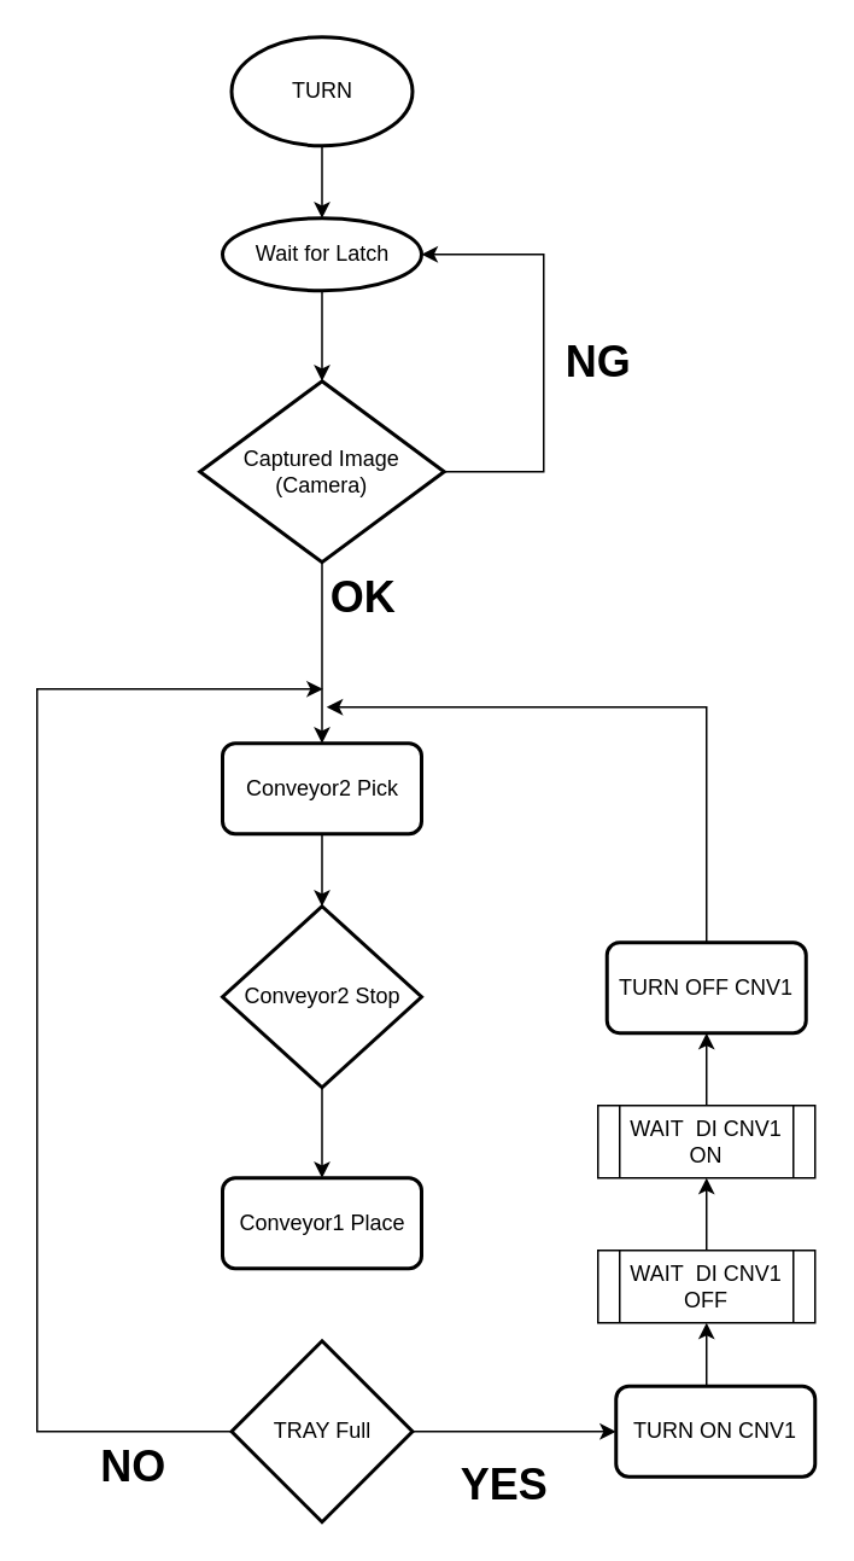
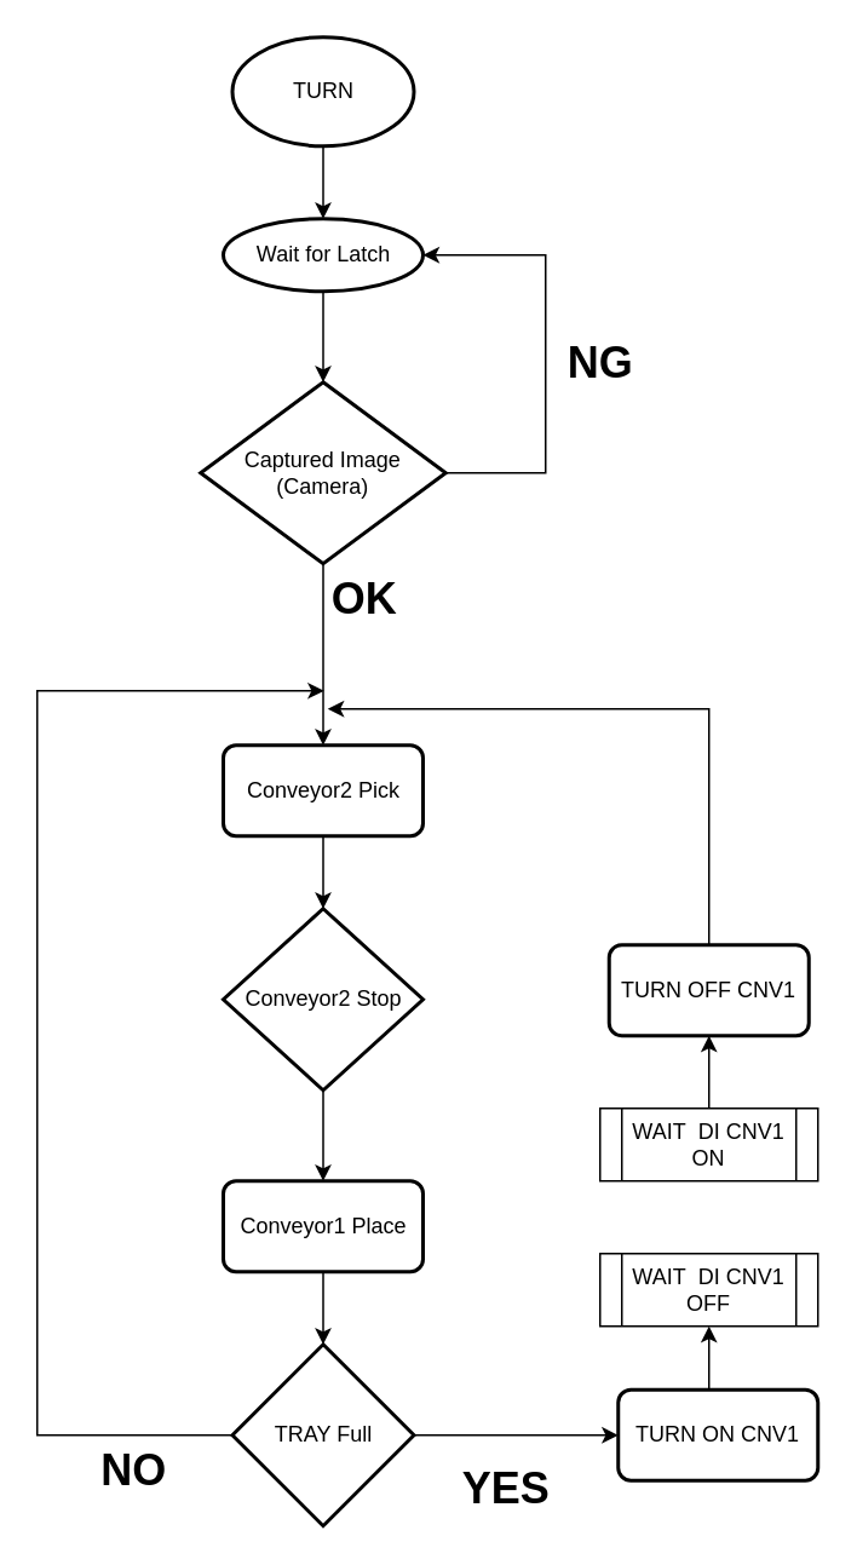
- <mxCell id="24" value="" style="edgeStyle=orthogonalEdgeStyle;rounded=0;orthogonalLoop=1;jettySize=auto;html=1;" edge="1" parent="1" source="25" target="27"><mxGeometry relative="1" as="geometry" /></mxCell>
+ <mxCell id="12" style="edgeStyle=orthogonalEdgeStyle;rounded=0;orthogonalLoop=1;jettySize=auto;html=1;" edge="1" parent="1" source="13" target="17"><mxGeometry relative="1" as="geometry" /></mxCell>
